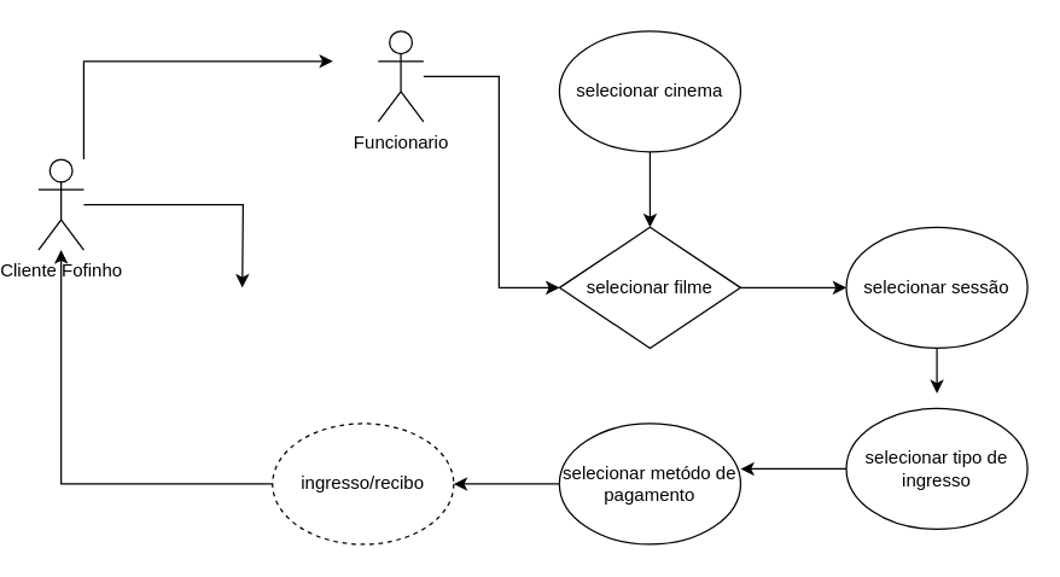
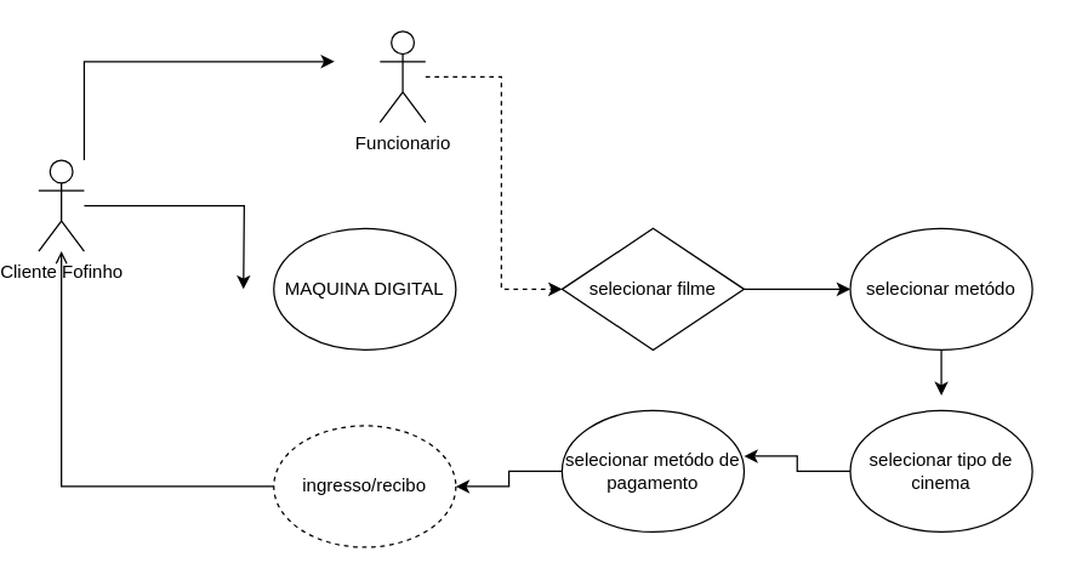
- <mxCell id="6" value="selecionar cinema" style="ellipse;whiteSpace=wrap;html=1;" vertex="1" parent="1"><mxGeometry x="365" y="20" width="120" height="80" as="geometry" /></mxCell>
- <mxCell id="18" style="edgeStyle=orthogonalEdgeStyle;rounded=0;orthogonalLoop=1;jettySize=auto;html=1;entryX=0;entryY=0.5;entryDx=0;entryDy=0;" edge="1" parent="1" source="19" target="8"><mxGeometry relative="1" as="geometry"><mxPoint x="335" y="190" as="targetPoint" /><Array as="points"><mxPoint x="325" y="50" /><mxPoint x="325" y="190" /></Array></mxGeometry></mxCell>
+ <mxCell id="18" style="edgeStyle=orthogonalEdgeStyle;rounded=0;orthogonalLoop=1;jettySize=auto;html=1;entryX=0;entryY=0.5;entryDx=0;entryDy=0;dashed=1;" edge="1" parent="1" source="19" target="8"><mxGeometry relative="1" as="geometry"><mxPoint x="335" y="190" as="targetPoint" /><Array as="points"><mxPoint x="325" y="50" /><mxPoint x="325" y="190" /></Array></mxGeometry></mxCell>
- <mxCell id="5" style="edgeStyle=orthogonalEdgeStyle;rounded=0;orthogonalLoop=1;jettySize=auto;html=1;entryX=0.5;entryY=0;entryDx=0;entryDy=0;" edge="1" parent="1" source="6" target="8"><mxGeometry relative="1" as="geometry" /></mxCell>
- <mxCell id="15" style="edgeStyle=orthogonalEdgeStyle;rounded=0;orthogonalLoop=1;jettySize=auto;html=1;" edge="1" parent="1" source="16" target="4"><mxGeometry relative="1" as="geometry"><mxPoint x="45" y="310" as="targetPoint" /></mxGeometry></mxCell>
+ <mxCell id="15" style="edgeStyle=orthogonalEdgeStyle;rounded=0;orthogonalLoop=1;jettySize=auto;html=1;endArrow=open;" edge="1" parent="1" source="16" target="4"><mxGeometry relative="1" as="geometry"><mxPoint x="45" y="310" as="targetPoint" /></mxGeometry></mxCell>
+ <mxCell id="17" value="MAQUINA DIGITAL" style="ellipse;whiteSpace=wrap;html=1;" vertex="1" parent="1"><mxGeometry x="175" y="150" width="120" height="80" as="geometry" /></mxCell>
- <mxCell id="10" value="selecionar sessão" style="ellipse;whiteSpace=wrap;html=1;" vertex="1" parent="1"><mxGeometry x="555" y="150" width="120" height="80" as="geometry" /></mxCell>
+ <mxCell id="10" value="selecionar metódo" style="ellipse;whiteSpace=wrap;html=1;" vertex="1" parent="1"><mxGeometry x="555" y="150" width="120" height="80" as="geometry" /></mxCell>
- <mxCell id="12" value="selecionar tipo de ingresso" style="ellipse;whiteSpace=wrap;html=1;" vertex="1" parent="1"><mxGeometry x="555" y="270" width="120" height="80" as="geometry" /></mxCell>
+ <mxCell id="12" value="selecionar tipo de cinema" style="ellipse;whiteSpace=wrap;html=1;" vertex="1" parent="1"><mxGeometry x="555" y="270" width="120" height="80" as="geometry" /></mxCell>
- <mxCell id="14" value="selecionar metódo de pagamento" style="ellipse;whiteSpace=wrap;html=1;" vertex="1" parent="1"><mxGeometry x="365" y="280" width="120" height="80" as="geometry" /></mxCell>
+ <mxCell id="14" value="selecionar metódo de pagamento" style="ellipse;whiteSpace=wrap;html=1;" vertex="1" parent="1"><mxGeometry x="365" y="270" width="120" height="80" as="geometry" /></mxCell>
